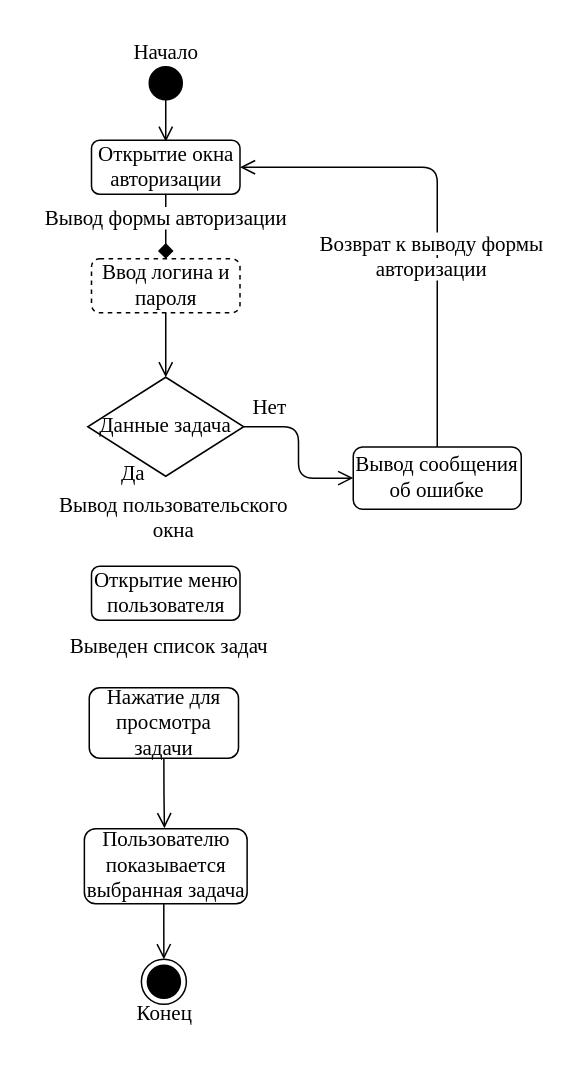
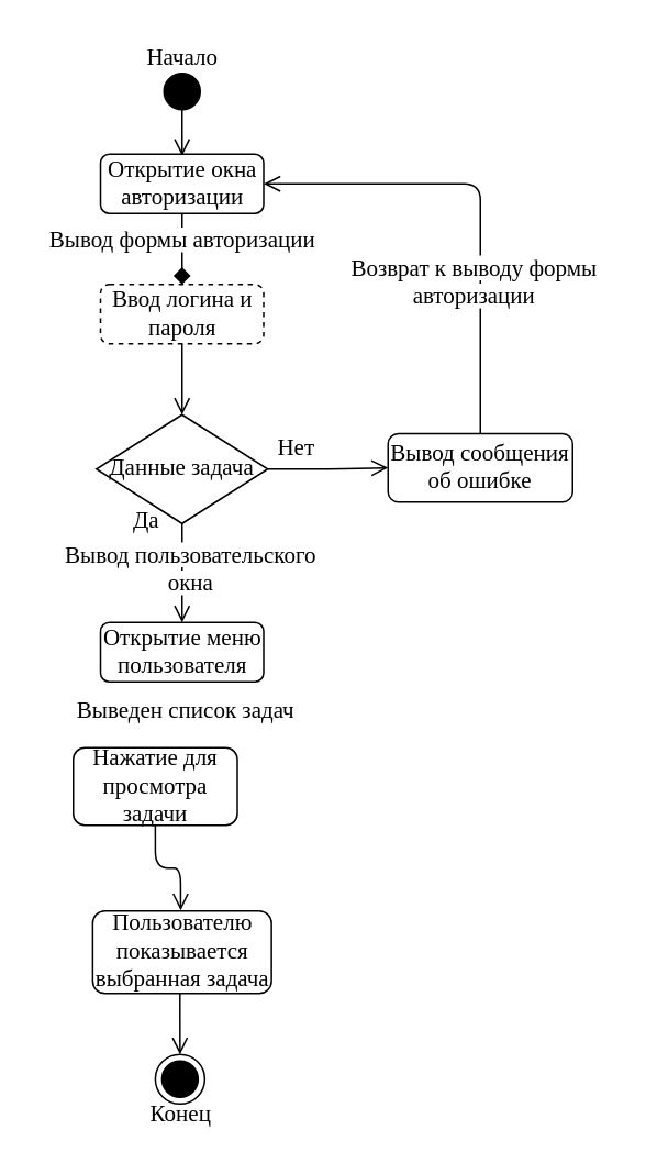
- <mxCell id="11" value="Вывод сообщения об ошибке" style="rounded=1;whiteSpace=wrap;html=1;strokeColor=#000000;fillColor=#FFFFFF;fontColor=#000000;fontFamily=Times New Roman;fontSize=14;" parent="1" vertex="1"><mxGeometry x="235" y="297.5" width="112" height="41.5" as="geometry" /></mxCell>
+ <mxCell id="11" value="Вывод сообщения об ошибке" style="rounded=1;whiteSpace=wrap;html=1;strokeColor=#000000;fillColor=#FFFFFF;fontColor=#000000;fontFamily=Times New Roman;fontSize=14;" parent="1" vertex="1"><mxGeometry x="235" y="262.5" width="112" height="41.5" as="geometry" /></mxCell>
+ <mxCell id="14" value="" style="edgeStyle=orthogonalEdgeStyle;html=1;verticalAlign=bottom;endArrow=open;endSize=8;strokeColor=#000000;exitX=0.5;exitY=1;exitDx=0;exitDy=0;entryX=0.5;entryY=0;entryDx=0;entryDy=0;" parent="1" source="8" target="7" edge="1"><mxGeometry relative="1" as="geometry"><mxPoint x="117" y="302" as="targetPoint" /><mxPoint x="117" y="279" as="sourcePoint" /></mxGeometry></mxCell>
- <mxCell id="9" value="Нажатие для просмотра задачи" style="rounded=1;whiteSpace=wrap;html=1;strokeColor=#000000;fillColor=#FFFFFF;fontColor=#000000;fontFamily=Times New Roman;fontSize=14;" parent="1" vertex="1"><mxGeometry x="59" y="458" width="99.5" height="47" as="geometry" /></mxCell>
+ <mxCell id="9" value="Нажатие для просмотра задачи" style="rounded=1;whiteSpace=wrap;html=1;strokeColor=#000000;fillColor=#FFFFFF;fontColor=#000000;fontFamily=Times New Roman;fontSize=14;" parent="1" vertex="1"><mxGeometry x="44" y="453" width="99.5" height="47" as="geometry" /></mxCell>
